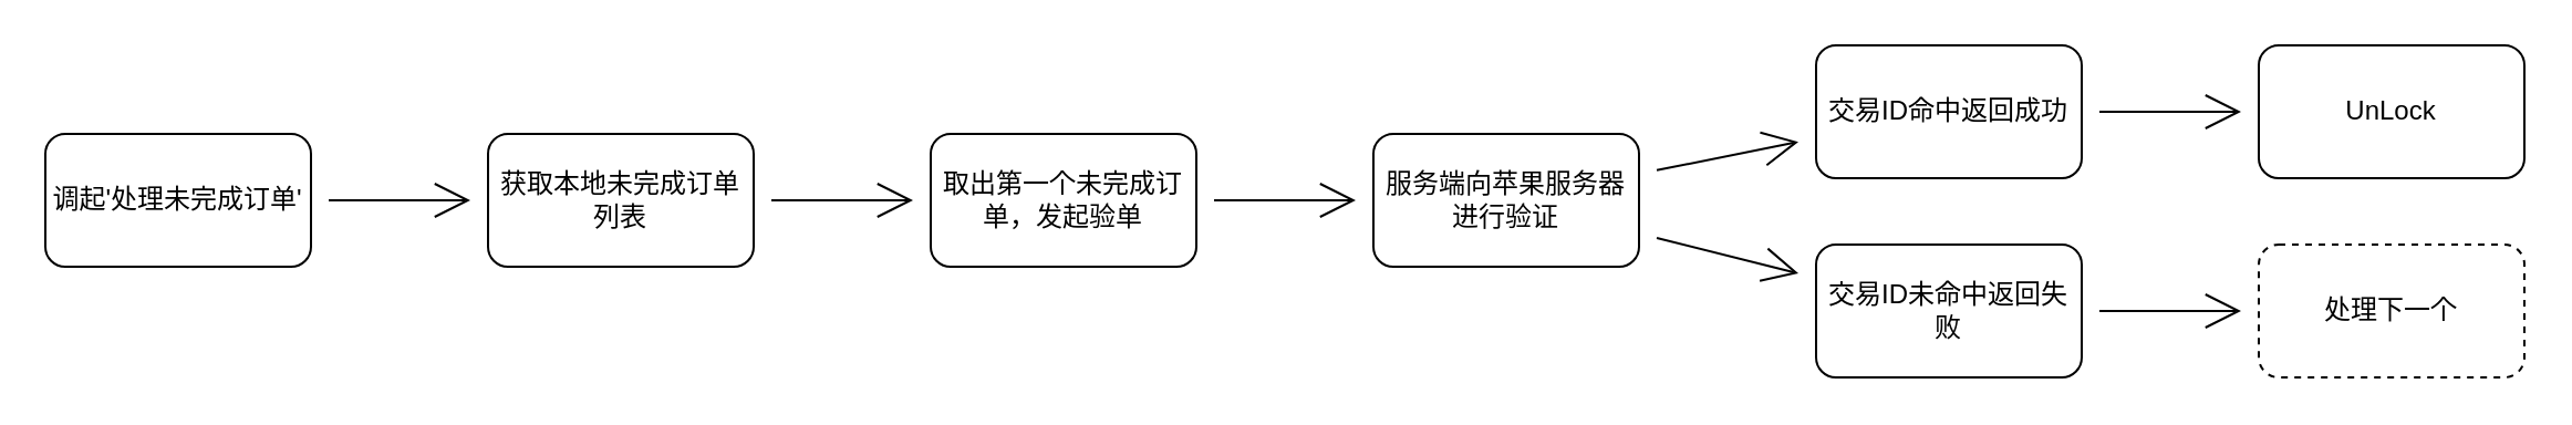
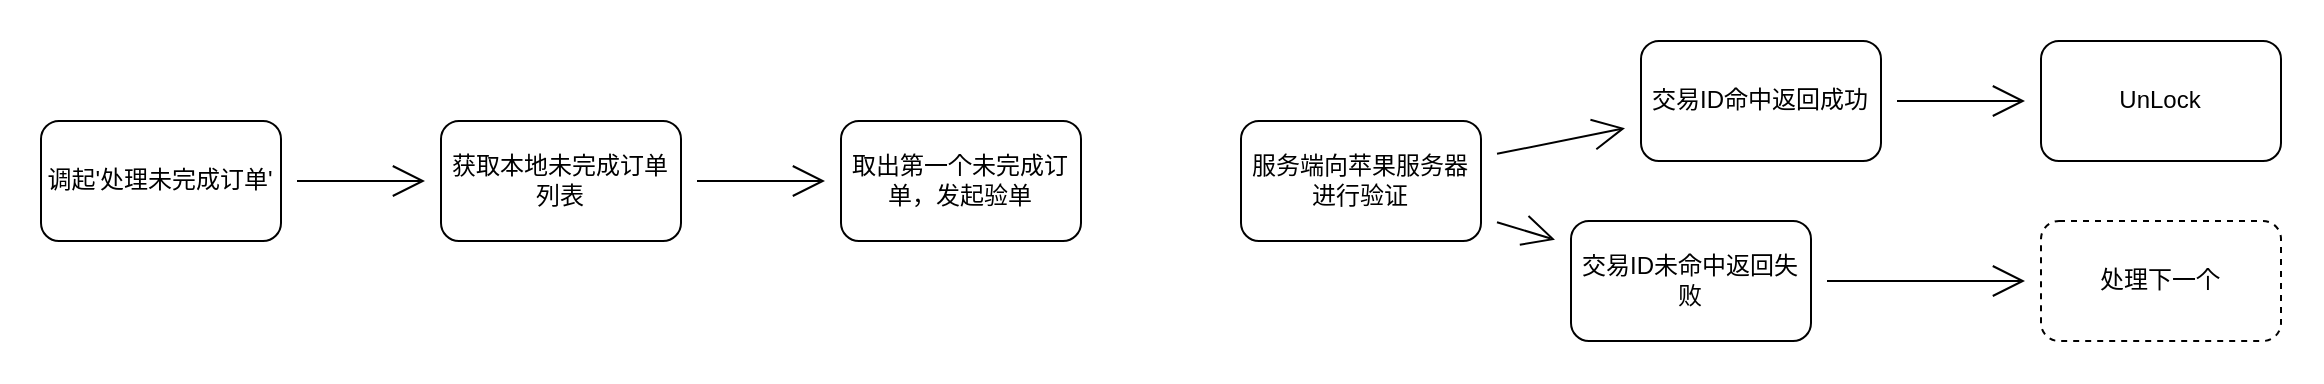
- <mxCell id="6" value="" style="edgeStyle=none;curved=1;rounded=0;orthogonalLoop=1;jettySize=auto;html=1;endArrow=open;startSize=14;endSize=14;sourcePerimeterSpacing=8;targetPerimeterSpacing=8;" edge="1" parent="1" source="7" target="10"><mxGeometry relative="1" as="geometry" /></mxCell>
- <mxCell id="14" value="交易ID未命中返回失败" style="whiteSpace=wrap;html=1;rounded=1;hachureGap=4;" vertex="1" parent="1"><mxGeometry x="820" y="110" width="120" height="60" as="geometry" /></mxCell>
+ <mxCell id="14" value="交易ID未命中返回失败" style="whiteSpace=wrap;html=1;rounded=1;hachureGap=4;" vertex="1" parent="1"><mxGeometry x="785" y="110" width="120" height="60" as="geometry" /></mxCell>
